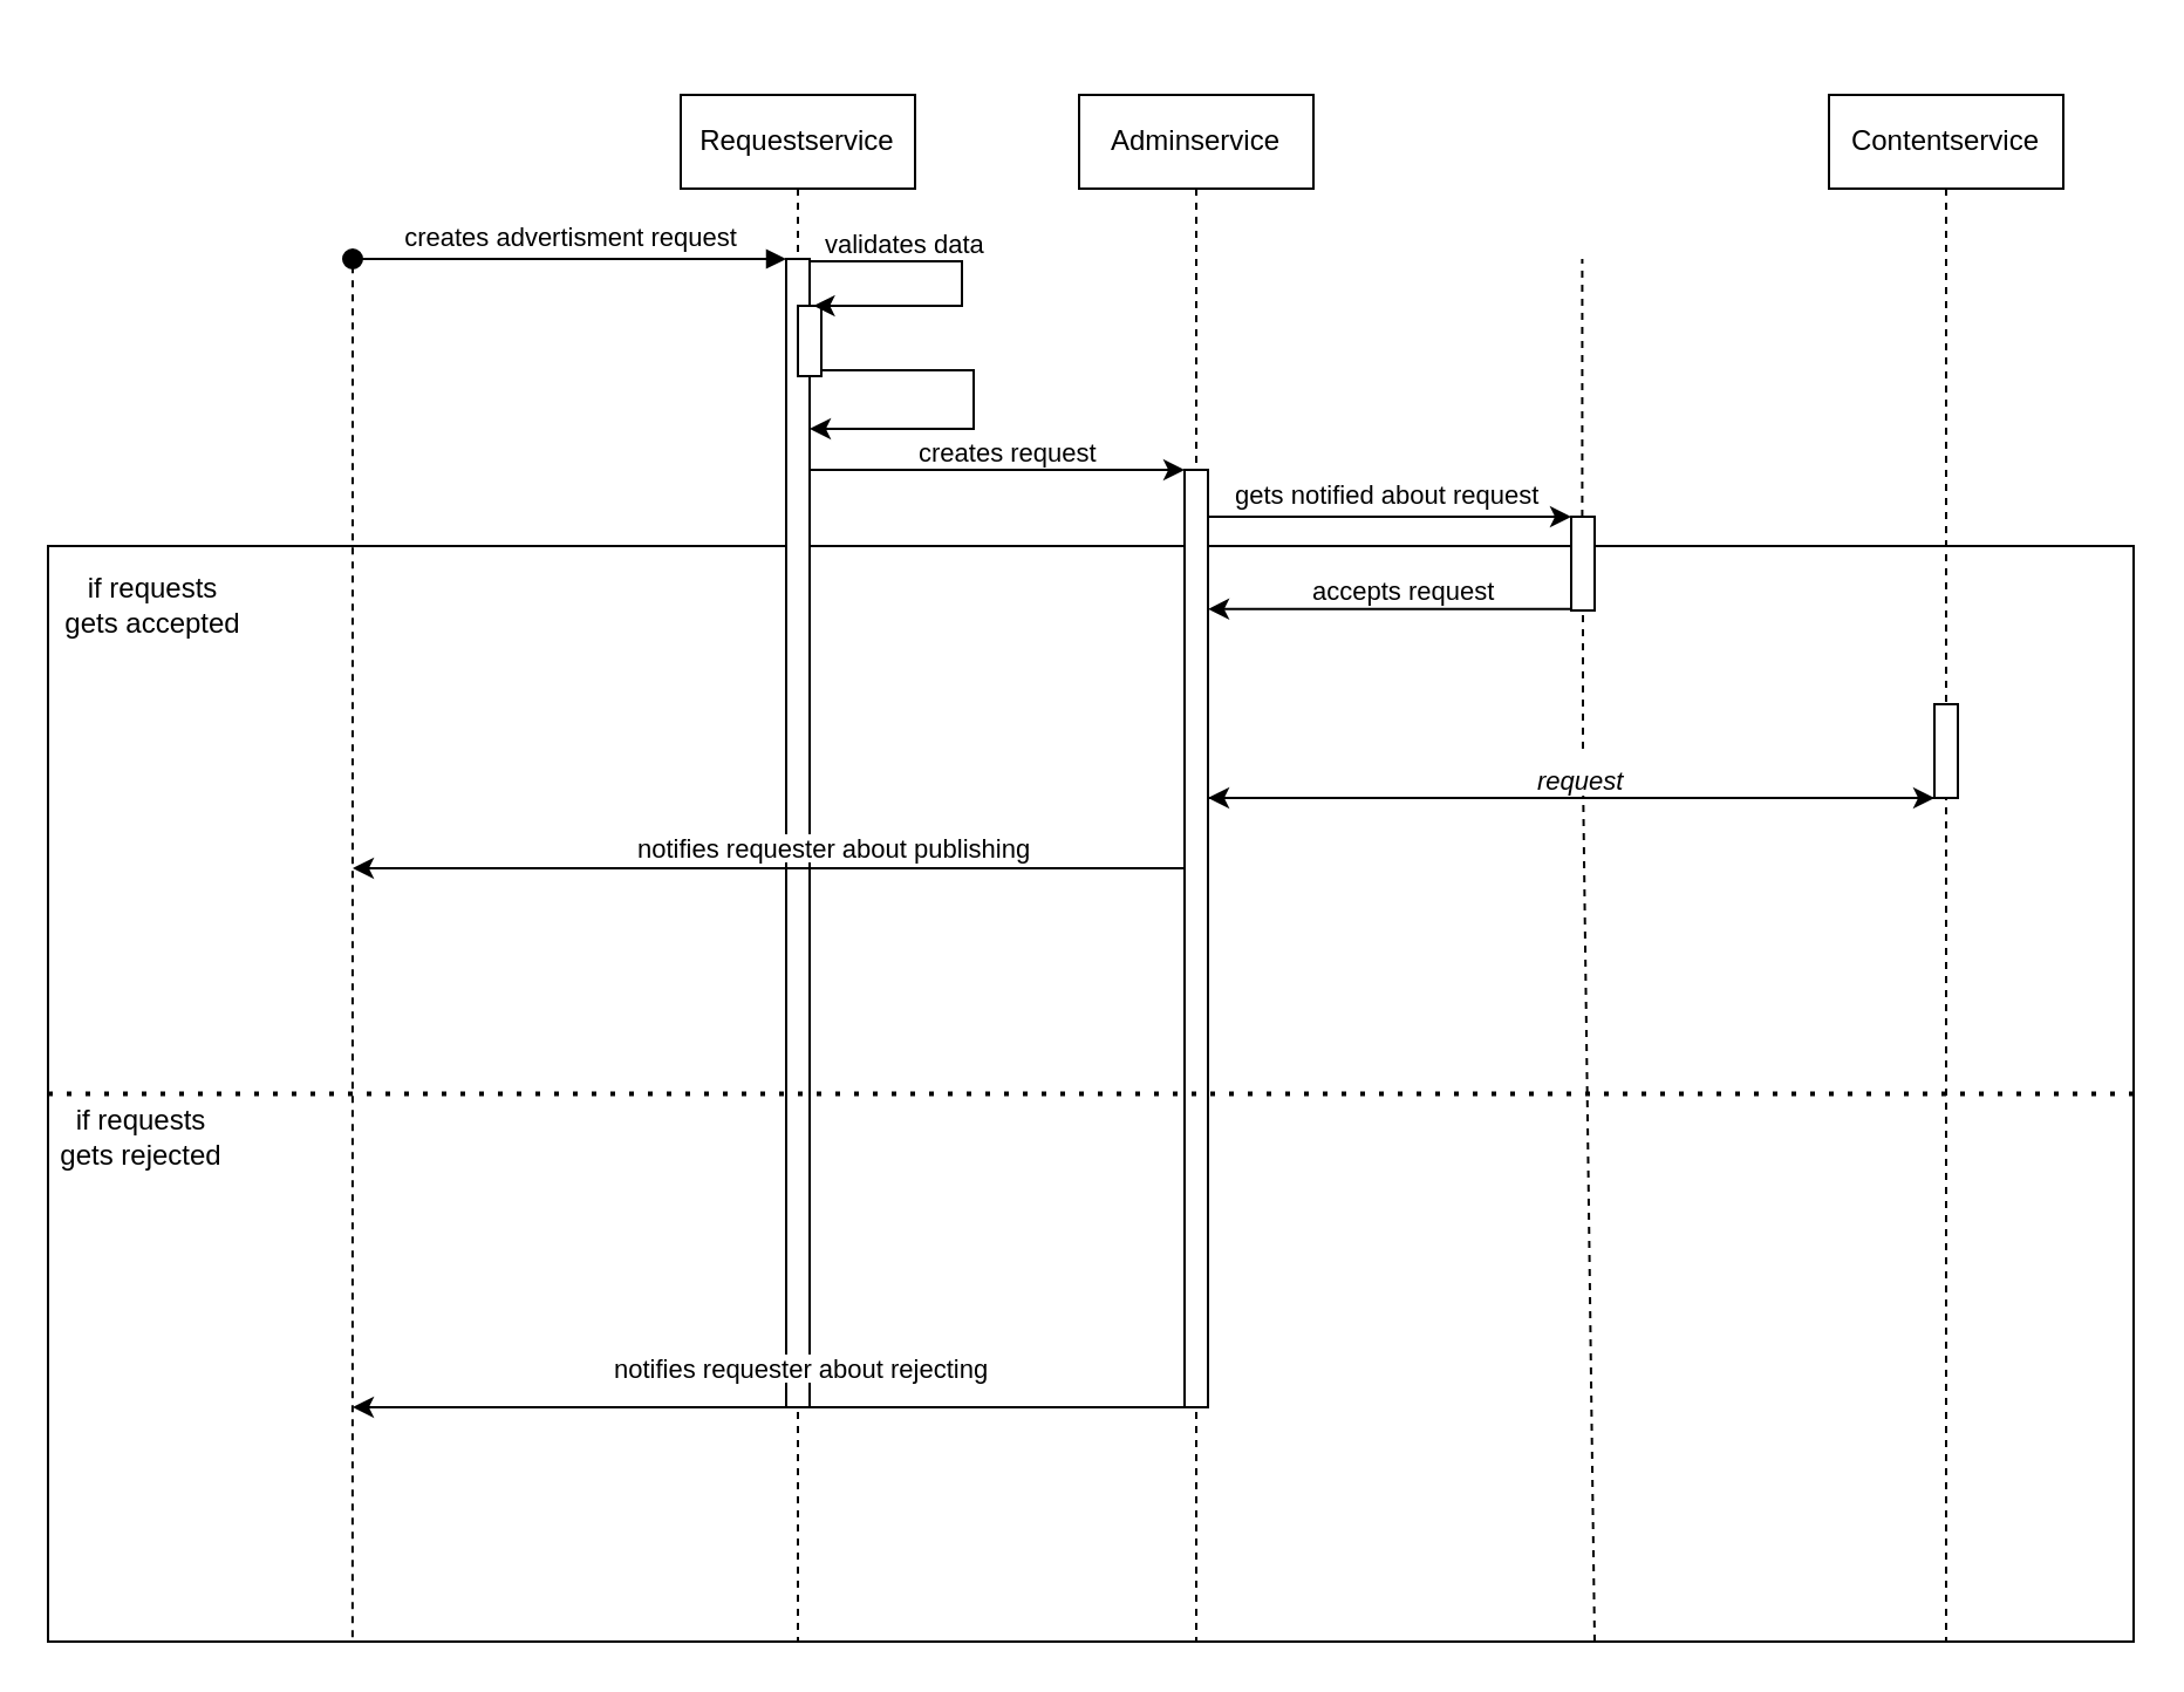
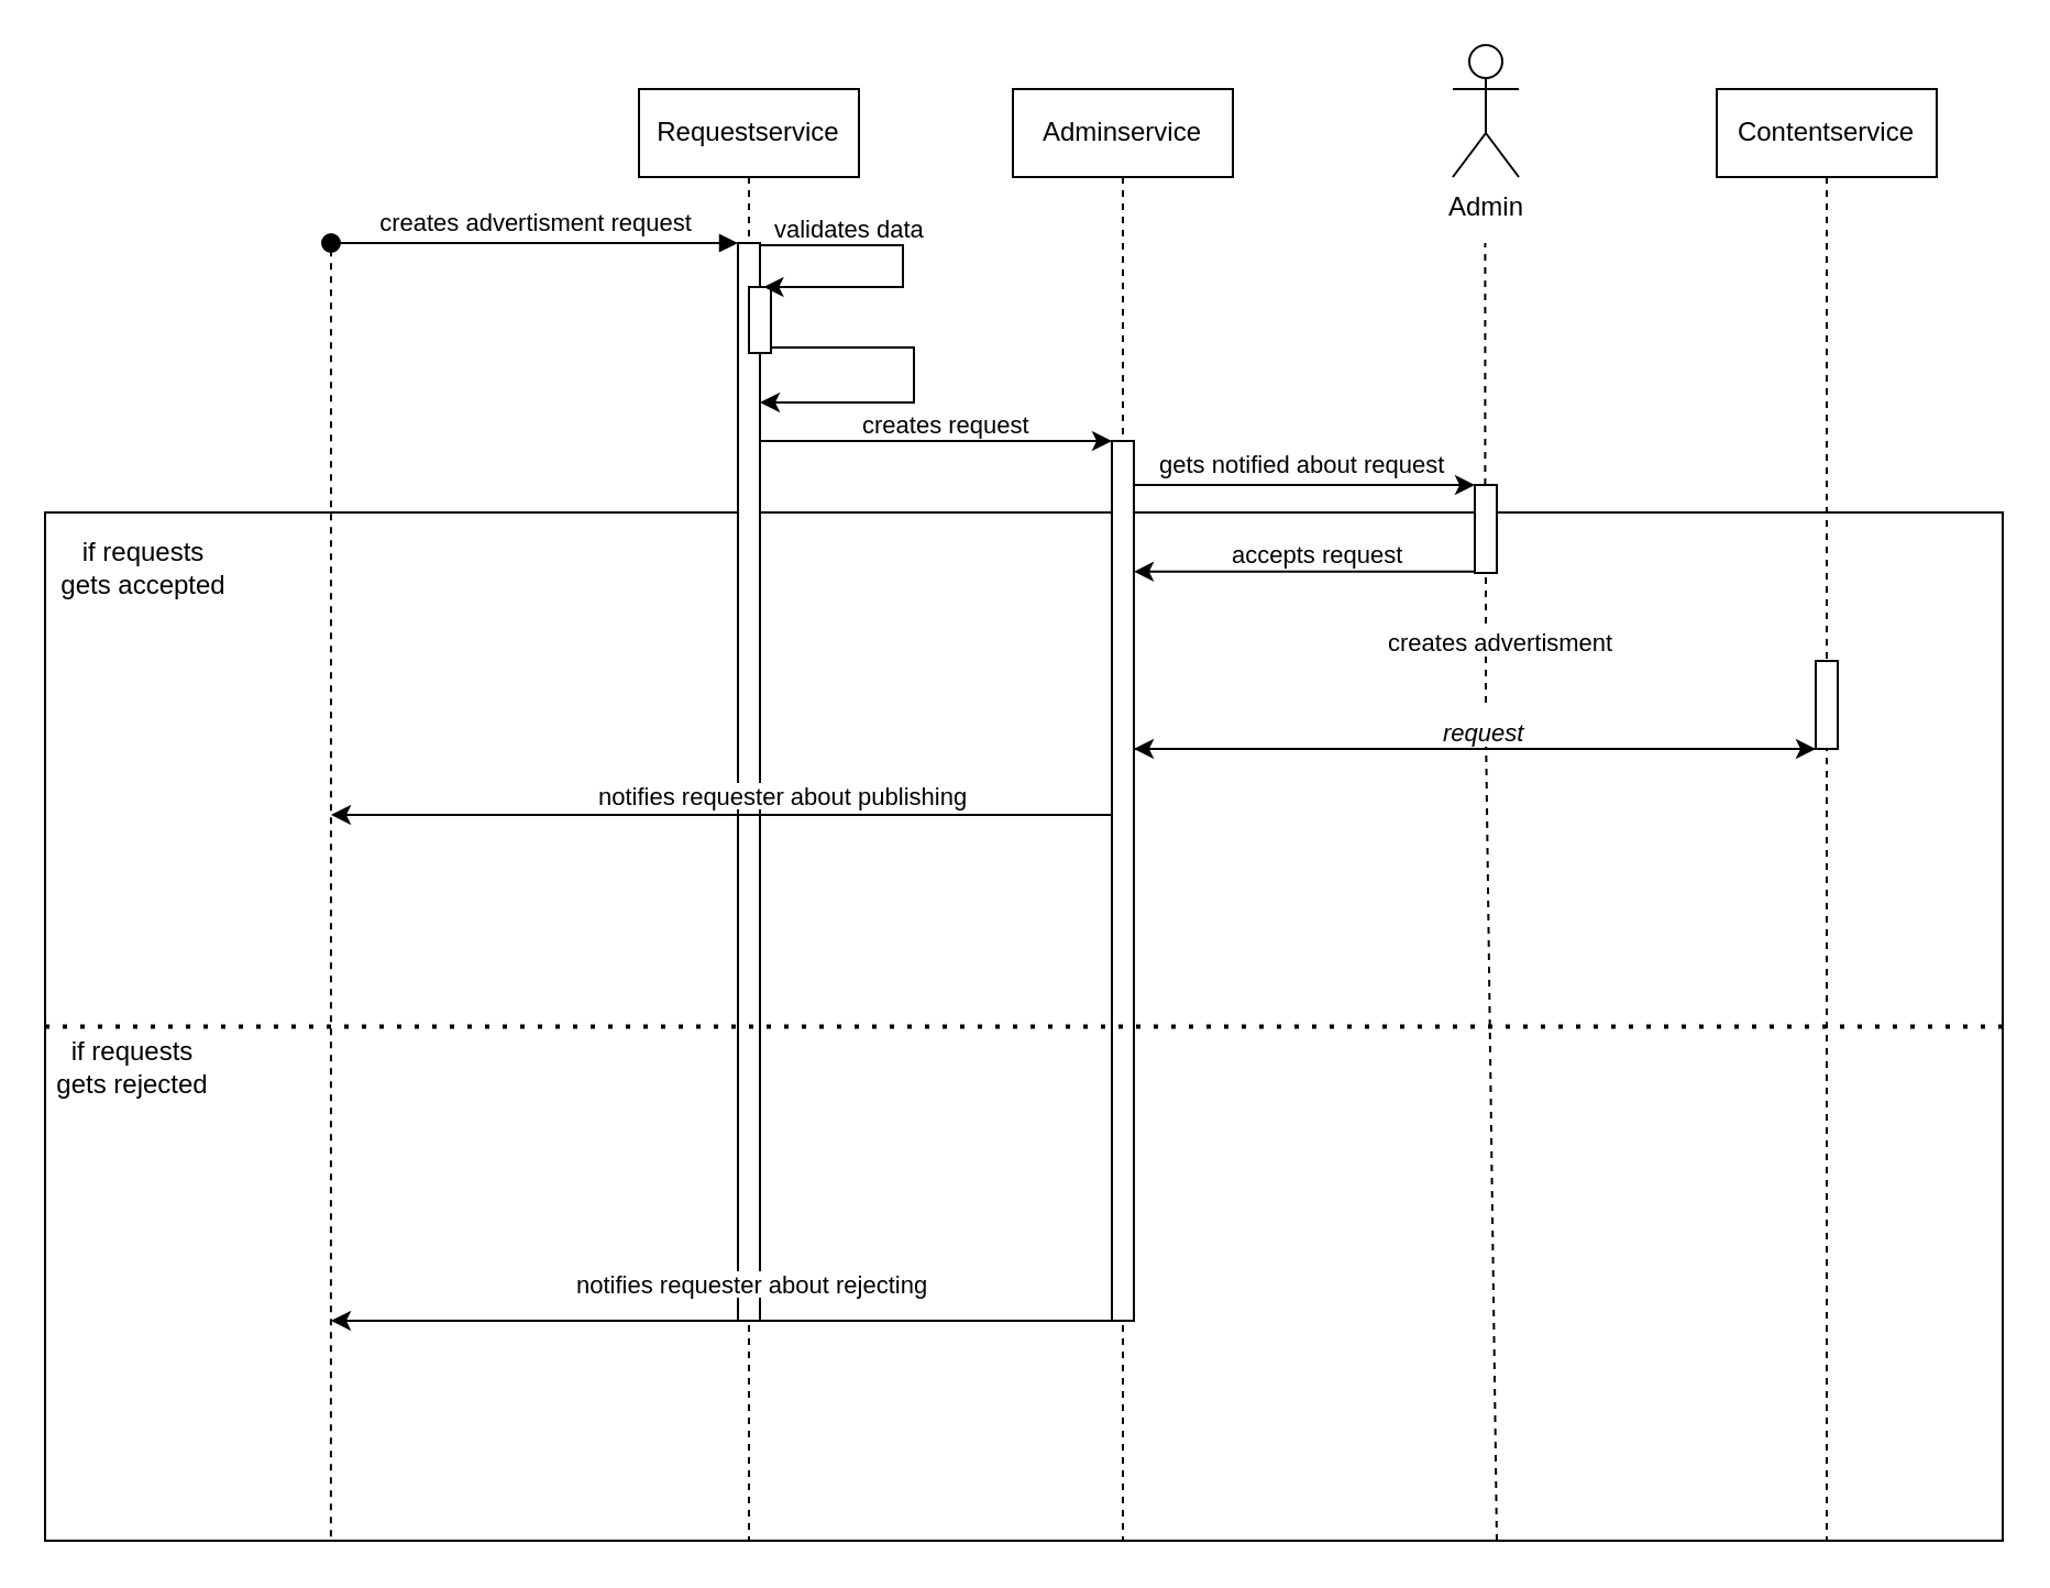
+ <mxCell id="14" value="Admin" style="shape=umlActor;verticalLabelPosition=bottom;verticalAlign=top;html=1;outlineConnect=0;" vertex="1" parent="1"><mxGeometry x="660" y="20" width="30" height="60" as="geometry" /></mxCell>
+ <mxCell id="25" value="&lt;span style=&quot;color: rgb(0, 0, 0); font-family: Helvetica; font-size: 11px; font-style: normal; font-variant-ligatures: normal; font-variant-caps: normal; font-weight: 400; letter-spacing: normal; orphans: 2; text-align: center; text-indent: 0px; text-transform: none; widows: 2; word-spacing: 0px; -webkit-text-stroke-width: 0px; white-space: nowrap; background-color: rgb(255, 255, 255); text-decoration-thickness: initial; text-decoration-style: initial; text-decoration-color: initial; float: none; display: inline !important;&quot;&gt;creates advertisment&lt;/span&gt;" style="text;whiteSpace=wrap;html=1;" vertex="1" parent="1"><mxGeometry x="628.5" y="278" width="110" height="20" as="geometry" /></mxCell>
